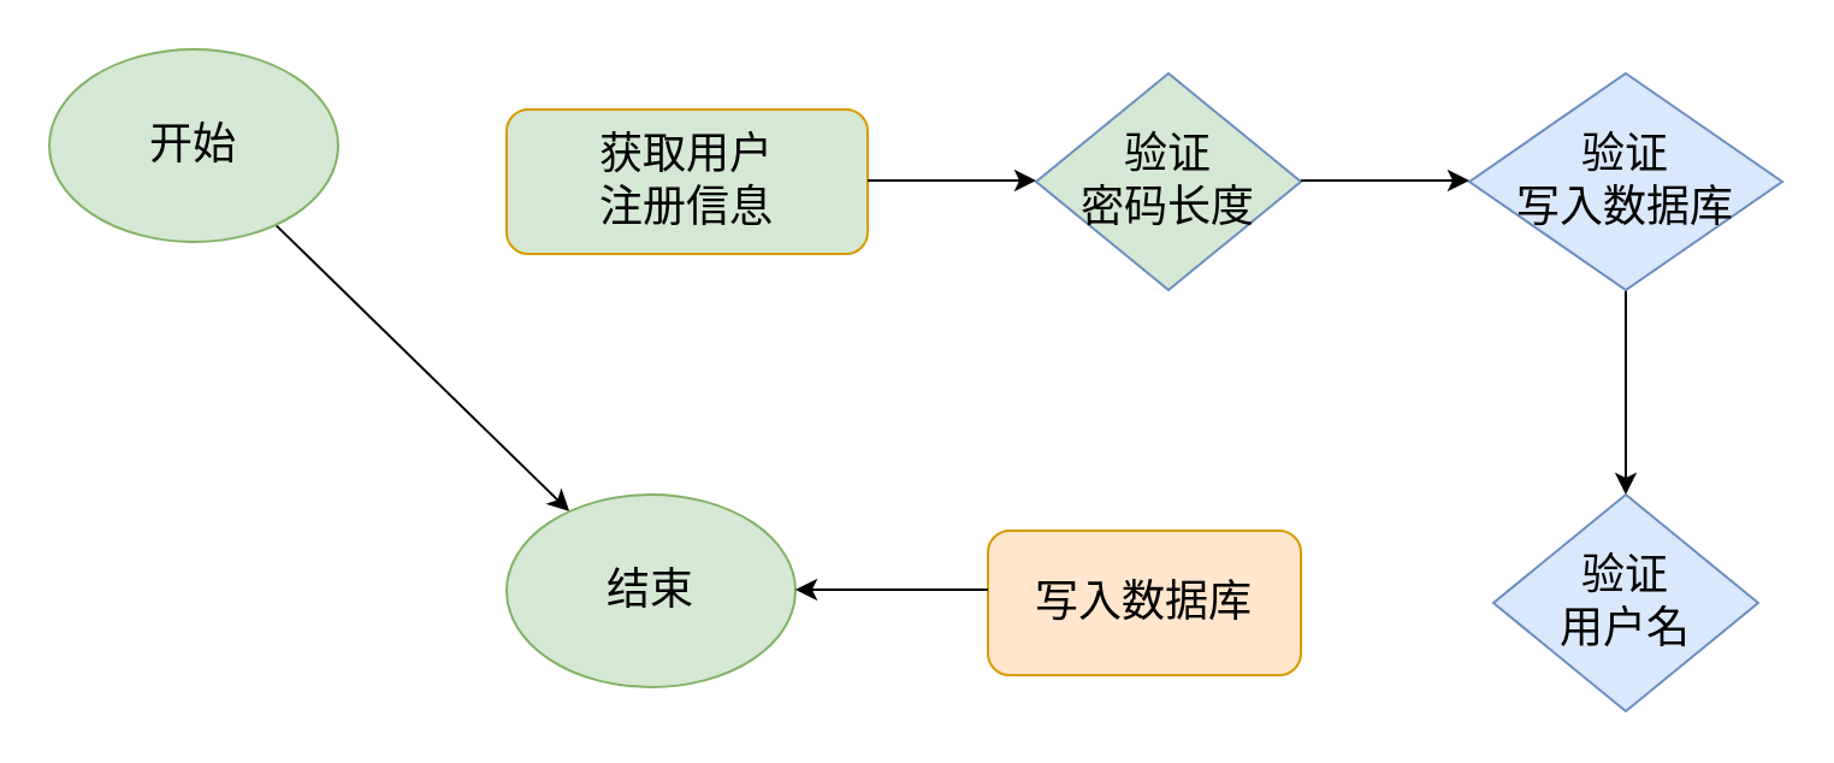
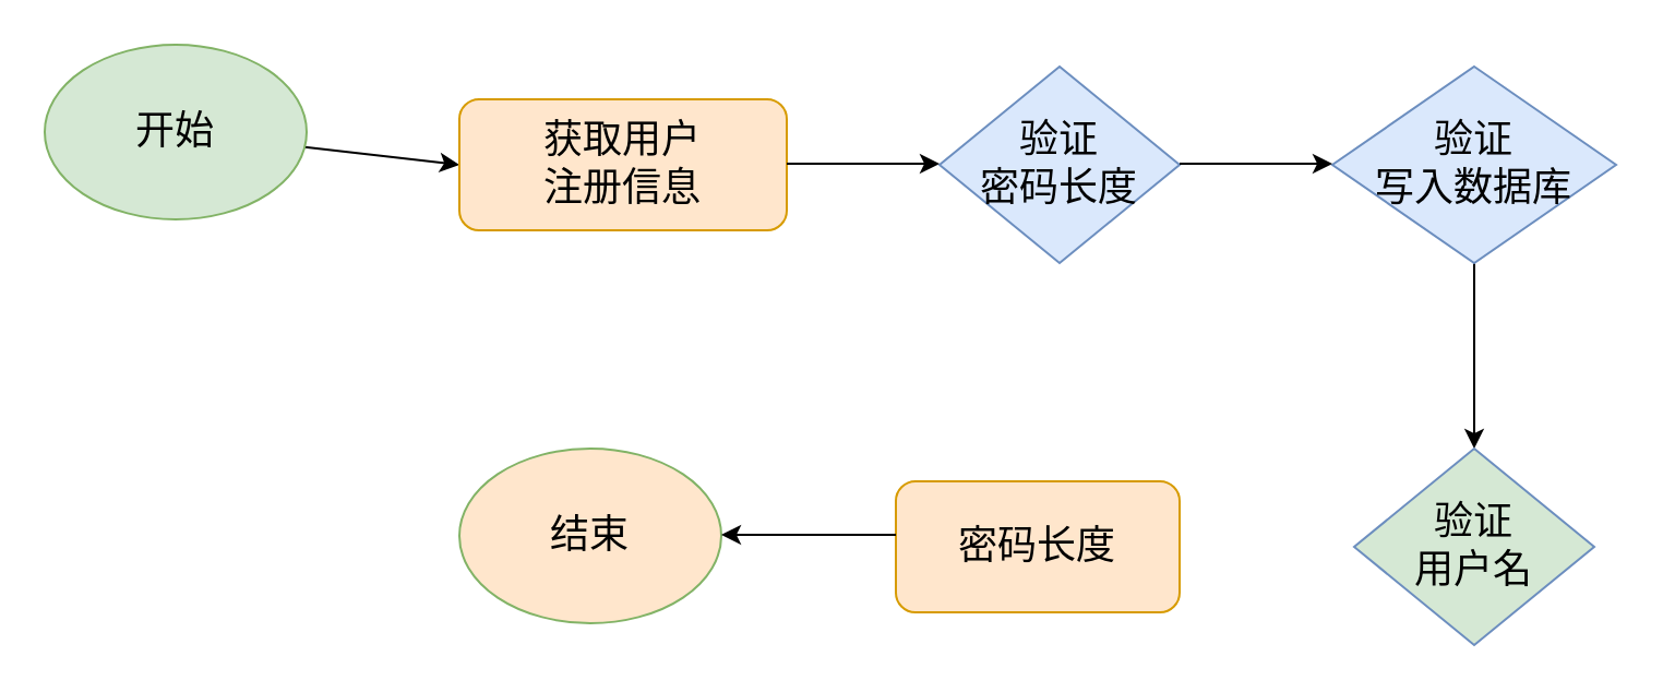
- <mxCell id="7" value="获取用户&lt;br style=&quot;font-size: 18px;&quot;&gt;注册信息" style="rounded=1;whiteSpace=wrap;html=1;fontSize=18;fillColor=#d5e8d4;strokeColor=#d79b00;" parent="1" vertex="1"><mxGeometry x="210" y="45" width="150" height="60" as="geometry" /></mxCell>
+ <mxCell id="7" value="获取用户&lt;br style=&quot;font-size: 18px;&quot;&gt;注册信息" style="rounded=1;whiteSpace=wrap;html=1;fontSize=18;fillColor=#ffe6cc;strokeColor=#d79b00;" parent="1" vertex="1"><mxGeometry x="210" y="45" width="150" height="60" as="geometry" /></mxCell>
- <mxCell id="9" value="验证&lt;br&gt;密码长度" style="rhombus;whiteSpace=wrap;html=1;fillColor=#d5e8d4;strokeColor=#6c8ebf;fontSize=18;" parent="1" vertex="1"><mxGeometry x="430" y="30" width="110" height="90" as="geometry" /></mxCell>
+ <mxCell id="9" value="验证&lt;br&gt;密码长度" style="rhombus;whiteSpace=wrap;html=1;fillColor=#dae8fc;strokeColor=#6c8ebf;fontSize=18;" parent="1" vertex="1"><mxGeometry x="430" y="30" width="110" height="90" as="geometry" /></mxCell>
- <mxCell id="2" value="" style="rounded=0;orthogonalLoop=1;jettySize=auto;html=1;fontSize=24;" parent="1" source="3" target="12" edge="1"><mxGeometry relative="1" as="geometry"><mxPoint x="210" y="75" as="targetPoint" /></mxGeometry></mxCell>
+ <mxCell id="2" value="" style="rounded=0;orthogonalLoop=1;jettySize=auto;html=1;fontSize=24;entryX=0;entryY=0.5;entryDx=0;entryDy=0;" parent="1" source="3" target="7" edge="1"><mxGeometry relative="1" as="geometry"><mxPoint x="210" y="75" as="targetPoint" /></mxGeometry></mxCell>
- <mxCell id="12" value="&lt;font style=&quot;font-size: 18px;&quot;&gt;结束&lt;/font&gt;" style="ellipse;whiteSpace=wrap;html=1;fillColor=#d5e8d4;strokeColor=#82b366;" parent="1" vertex="1"><mxGeometry x="210" y="205" width="120" height="80" as="geometry" /></mxCell>
+ <mxCell id="12" value="&lt;font style=&quot;font-size: 18px;&quot;&gt;结束&lt;/font&gt;" style="ellipse;whiteSpace=wrap;html=1;fillColor=#ffe6cc;strokeColor=#82b366;" parent="1" vertex="1"><mxGeometry x="210" y="205" width="120" height="80" as="geometry" /></mxCell>
- <mxCell id="4" value="写入数据库" style="rounded=1;whiteSpace=wrap;html=1;fontSize=18;fillColor=#ffe6cc;strokeColor=#d79b00;" parent="1" vertex="1"><mxGeometry x="410" y="220" width="130" height="60" as="geometry" /></mxCell>
+ <mxCell id="4" value="密码长度" style="rounded=1;whiteSpace=wrap;html=1;fontSize=18;fillColor=#ffe6cc;strokeColor=#d79b00;" parent="1" vertex="1"><mxGeometry x="410" y="220" width="130" height="60" as="geometry" /></mxCell>
- <mxCell id="6" value="验证&lt;br&gt;用户名" style="rhombus;whiteSpace=wrap;html=1;fillColor=#dae8fc;strokeColor=#6c8ebf;fontSize=18;" parent="1" vertex="1"><mxGeometry x="620" y="205" width="110" height="90" as="geometry" /></mxCell>
+ <mxCell id="6" value="验证&lt;br&gt;用户名" style="rhombus;whiteSpace=wrap;html=1;fillColor=#d5e8d4;strokeColor=#6c8ebf;fontSize=18;" parent="1" vertex="1"><mxGeometry x="620" y="205" width="110" height="90" as="geometry" /></mxCell>
